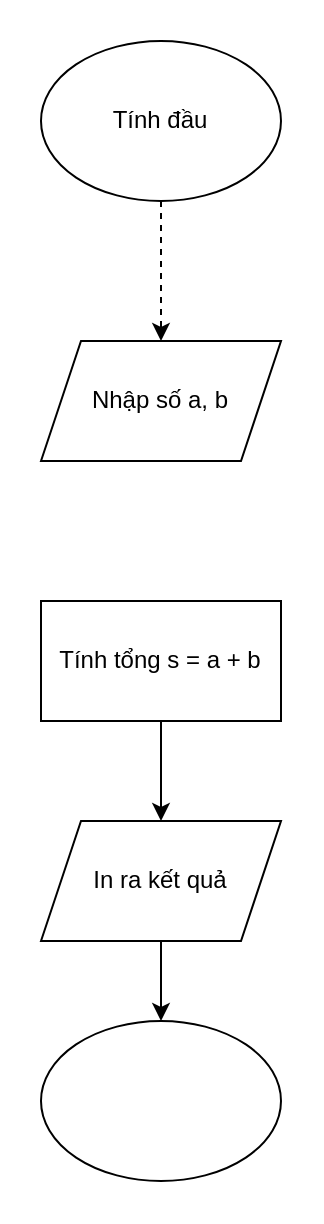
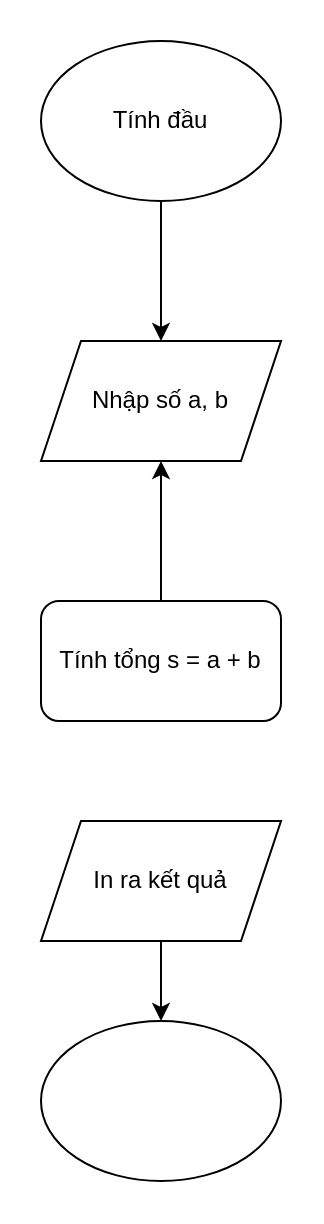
- <mxCell id="2" value="" style="edgeStyle=orthogonalEdgeStyle;rounded=0;orthogonalLoop=1;jettySize=auto;html=1;dashed=1;" edge="1" parent="1" source="3" target="4"><mxGeometry relative="1" as="geometry" /></mxCell>
+ <mxCell id="2" value="" style="edgeStyle=orthogonalEdgeStyle;rounded=0;orthogonalLoop=1;jettySize=auto;html=1;" edge="1" parent="1" source="3" target="4"><mxGeometry relative="1" as="geometry" /></mxCell>
- <mxCell id="6" value="&lt;font style=&quot;vertical-align: inherit;&quot;&gt;&lt;font style=&quot;vertical-align: inherit;&quot;&gt;Tính tổng s = a + b&lt;/font&gt;&lt;/font&gt;" style="rounded=0;whiteSpace=wrap;html=1;" vertex="1" parent="1"><mxGeometry x="20" y="300" width="120" height="60" as="geometry" /></mxCell>
+ <mxCell id="6" value="&lt;font style=&quot;vertical-align: inherit;&quot;&gt;&lt;font style=&quot;vertical-align: inherit;&quot;&gt;Tính tổng s = a + b&lt;/font&gt;&lt;/font&gt;" style="whiteSpace=wrap;html=1;rounded=1;" vertex="1" parent="1"><mxGeometry x="20" y="300" width="120" height="60" as="geometry" /></mxCell>
- <mxCell id="5" value="" style="edgeStyle=orthogonalEdgeStyle;rounded=0;orthogonalLoop=1;jettySize=auto;html=1;" edge="1" parent="1" source="6" target="8"><mxGeometry relative="1" as="geometry" /></mxCell>
+ <mxCell id="5" value="" style="edgeStyle=orthogonalEdgeStyle;rounded=0;orthogonalLoop=1;jettySize=auto;html=1;" edge="1" parent="1" source="6" target="4"><mxGeometry relative="1" as="geometry" /></mxCell>
